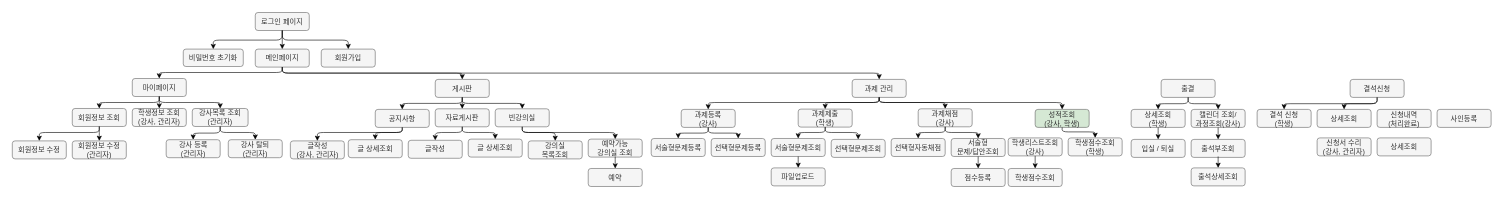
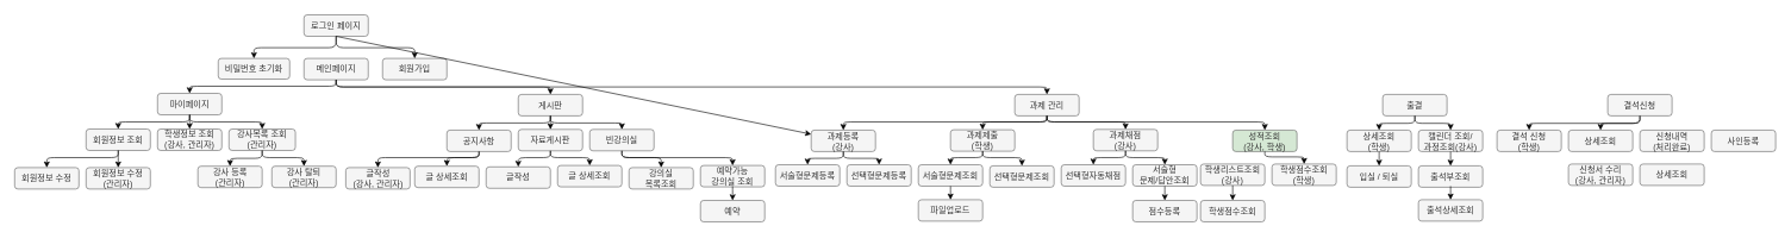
- <mxCell id="6" value="" style="endArrow=classic;html=1;exitX=0.5;exitY=1;exitDx=0;exitDy=0;entryX=0.5;entryY=0;entryDx=0;entryDy=0;" edge="1" parent="1" source="2" target="3"><mxGeometry width="50" height="50" relative="1" as="geometry"><mxPoint x="305" y="180" as="sourcePoint" /><mxPoint x="355" y="130" as="targetPoint" /></mxGeometry></mxCell>
+ <mxCell id="6" value="" style="endArrow=classic;html=1;exitX=0.5;exitY=1;exitDx=0;exitDy=0;" edge="1" parent="1" source="2" target="48"><mxGeometry width="50" height="50" relative="1" as="geometry"><mxPoint x="305" y="180" as="sourcePoint" /><mxPoint x="355" y="130" as="targetPoint" /></mxGeometry></mxCell>
